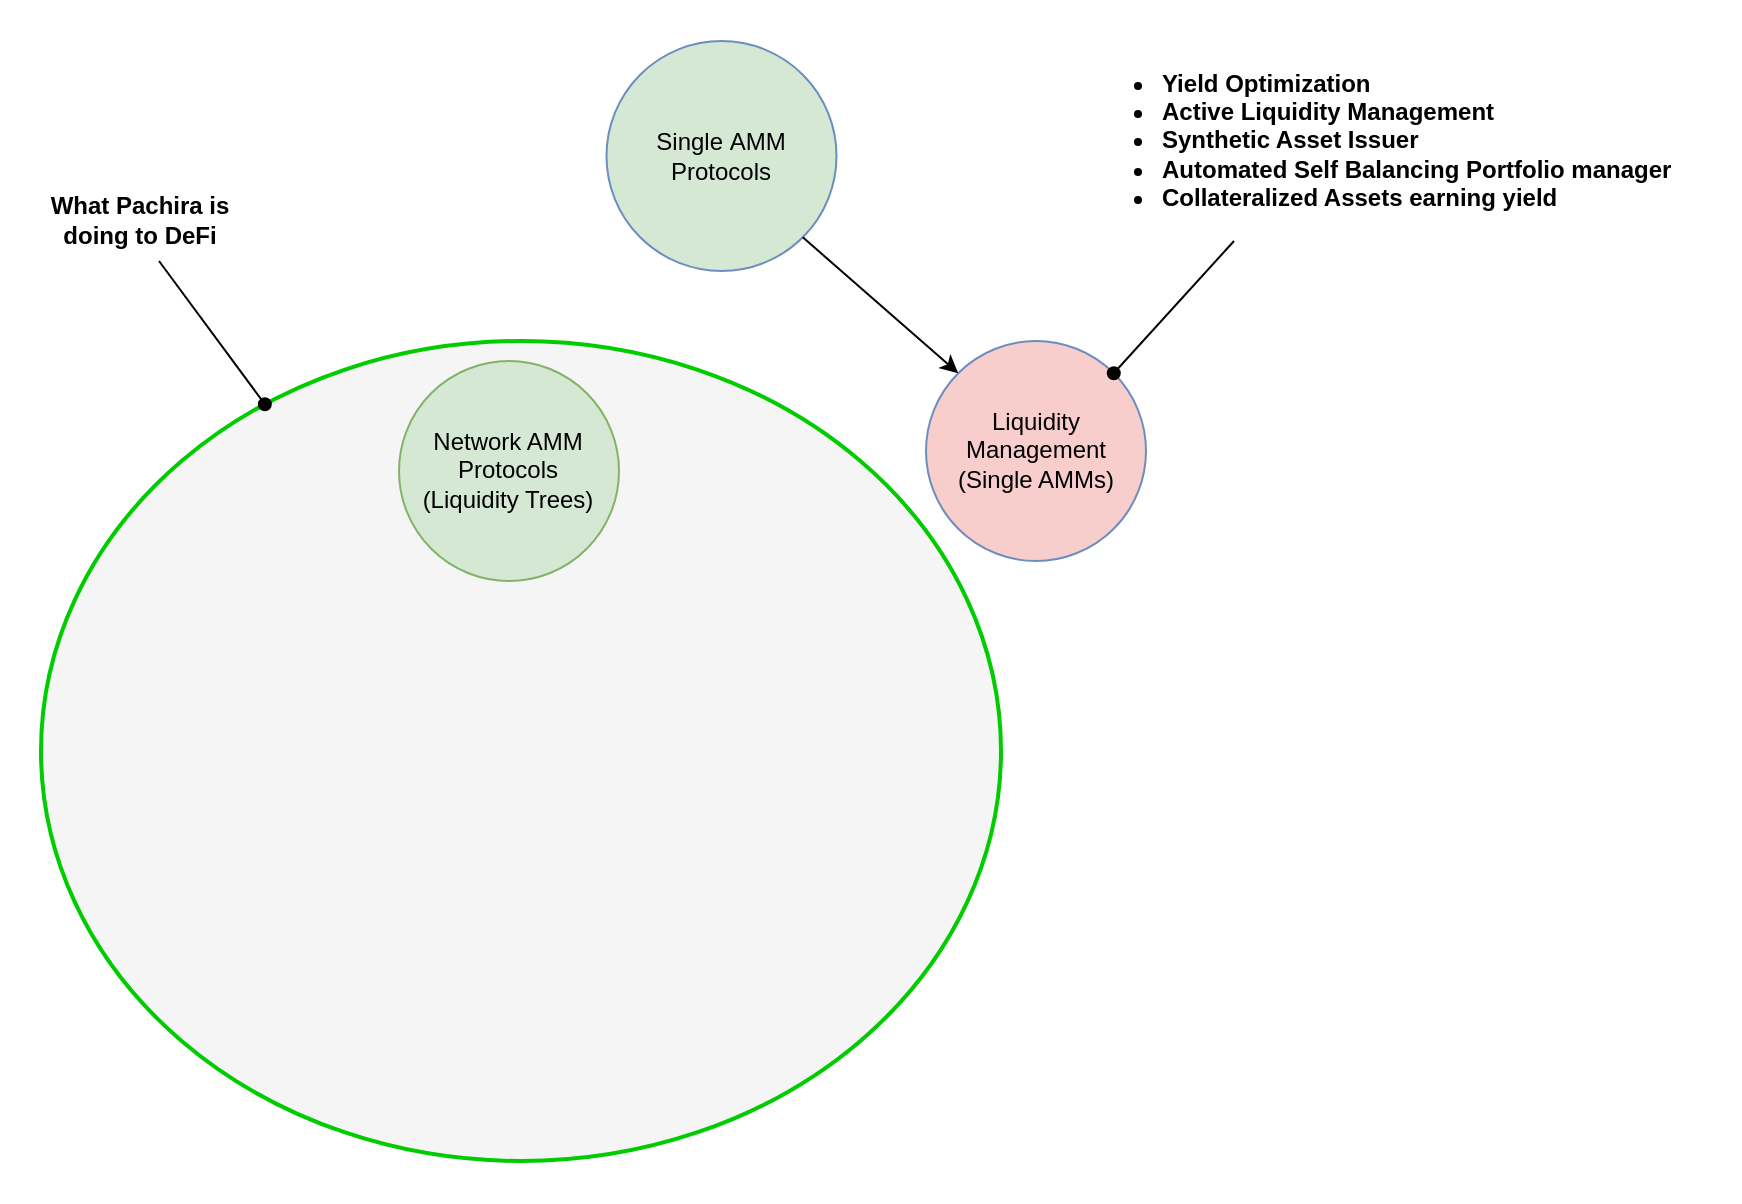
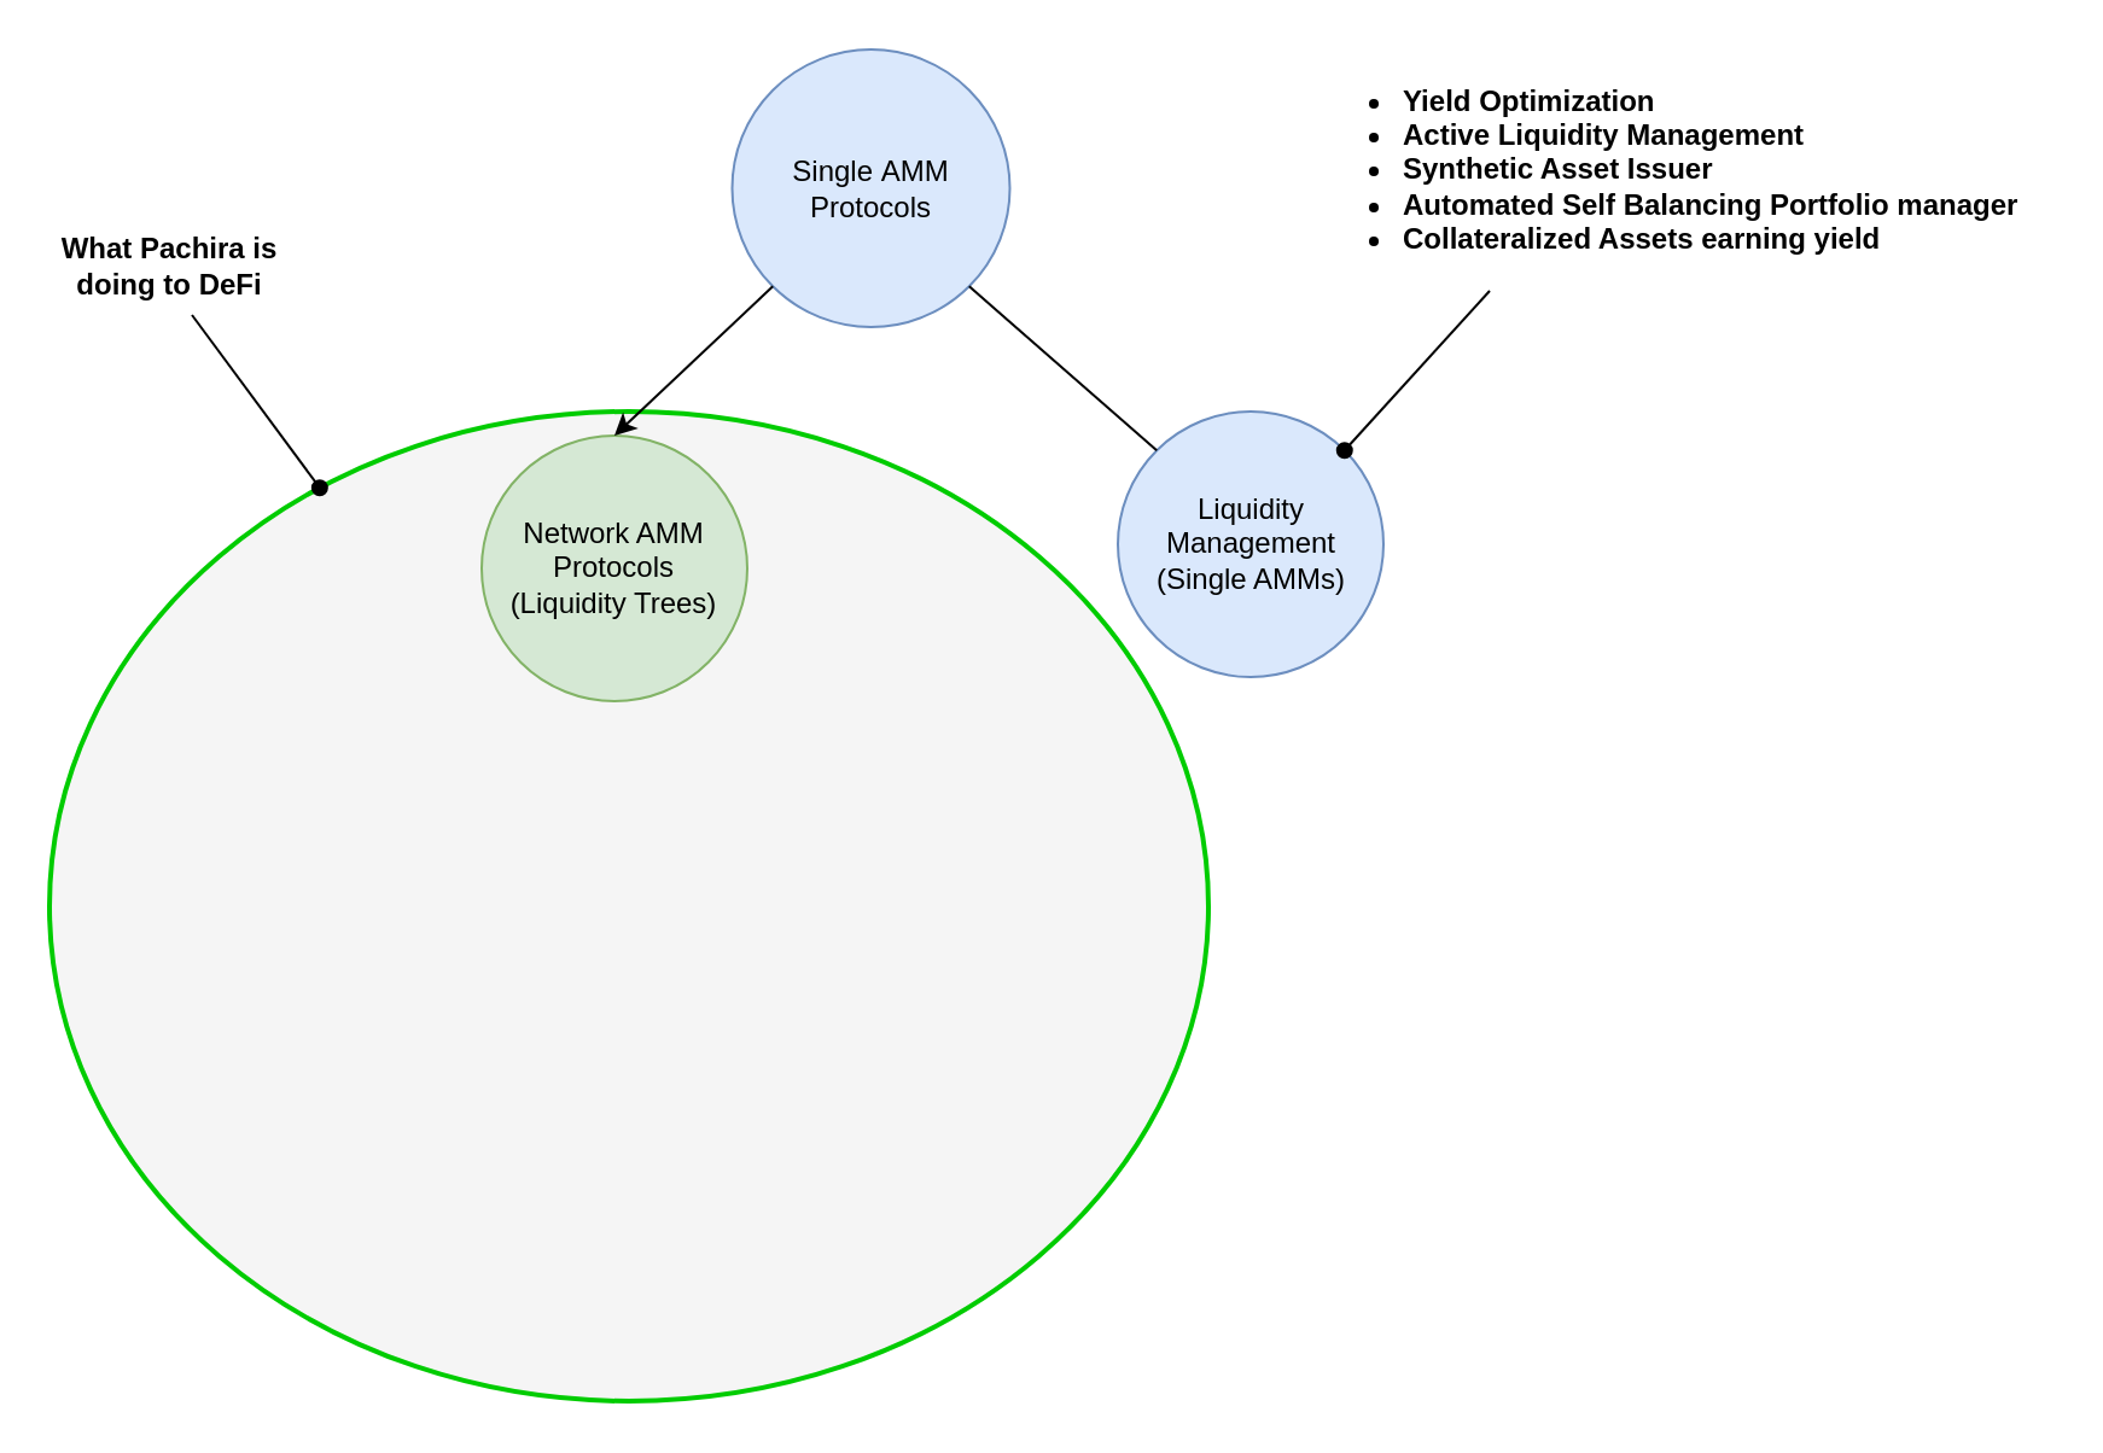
- <mxCell id="3" value="Single&amp;nbsp;AMM&lt;br&gt;Protocols" style="ellipse;whiteSpace=wrap;html=1;aspect=fixed;fillColor=#d5e8d4;strokeColor=#6c8ebf;" parent="1" vertex="1"><mxGeometry x="302.75" y="20" width="115" height="115" as="geometry" /></mxCell>
+ <mxCell id="3" value="Single&amp;nbsp;AMM&lt;br&gt;Protocols" style="ellipse;whiteSpace=wrap;html=1;aspect=fixed;fillColor=#dae8fc;strokeColor=#6c8ebf;" parent="1" vertex="1"><mxGeometry x="302.75" y="20" width="115" height="115" as="geometry" /></mxCell>
+ <mxCell id="6" value="" style="endArrow=classic;html=1;rounded=0;exitX=0;exitY=1;exitDx=0;exitDy=0;entryX=0.5;entryY=0;entryDx=0;entryDy=0;" parent="1" source="3" target="4" edge="1"><mxGeometry width="50" height="50" relative="1" as="geometry"><mxPoint x="179" y="90" as="sourcePoint" /><mxPoint x="149" y="190" as="targetPoint" /></mxGeometry></mxCell>
- <mxCell id="7" value="" style="endArrow=classic;html=1;rounded=0;exitX=1;exitY=1;exitDx=0;exitDy=0;entryX=0;entryY=0;entryDx=0;entryDy=0;" parent="1" source="3" target="5" edge="1"><mxGeometry width="50" height="50" relative="1" as="geometry"><mxPoint x="499" y="110" as="sourcePoint" /><mxPoint x="549" y="60" as="targetPoint" /></mxGeometry></mxCell>
+ <mxCell id="7" value="" style="endArrow=none;html=1;rounded=0;exitX=1;exitY=1;exitDx=0;exitDy=0;entryX=0;entryY=0;entryDx=0;entryDy=0;" parent="1" source="3" target="5" edge="1"><mxGeometry width="50" height="50" relative="1" as="geometry"><mxPoint x="499" y="110" as="sourcePoint" /><mxPoint x="549" y="60" as="targetPoint" /></mxGeometry></mxCell>
- <mxCell id="5" value="Liquidity Management&lt;br&gt;(Single AMMs)" style="ellipse;whiteSpace=wrap;html=1;aspect=fixed;fillColor=#f8cecc;strokeColor=#6c8ebf;" parent="1" vertex="1"><mxGeometry x="462.5" y="170" width="110" height="110" as="geometry" /></mxCell>
+ <mxCell id="5" value="Liquidity Management&lt;br&gt;(Single AMMs)" style="ellipse;whiteSpace=wrap;html=1;aspect=fixed;fillColor=#dae8fc;strokeColor=#6c8ebf;" parent="1" vertex="1"><mxGeometry x="462.5" y="170" width="110" height="110" as="geometry" /></mxCell>
